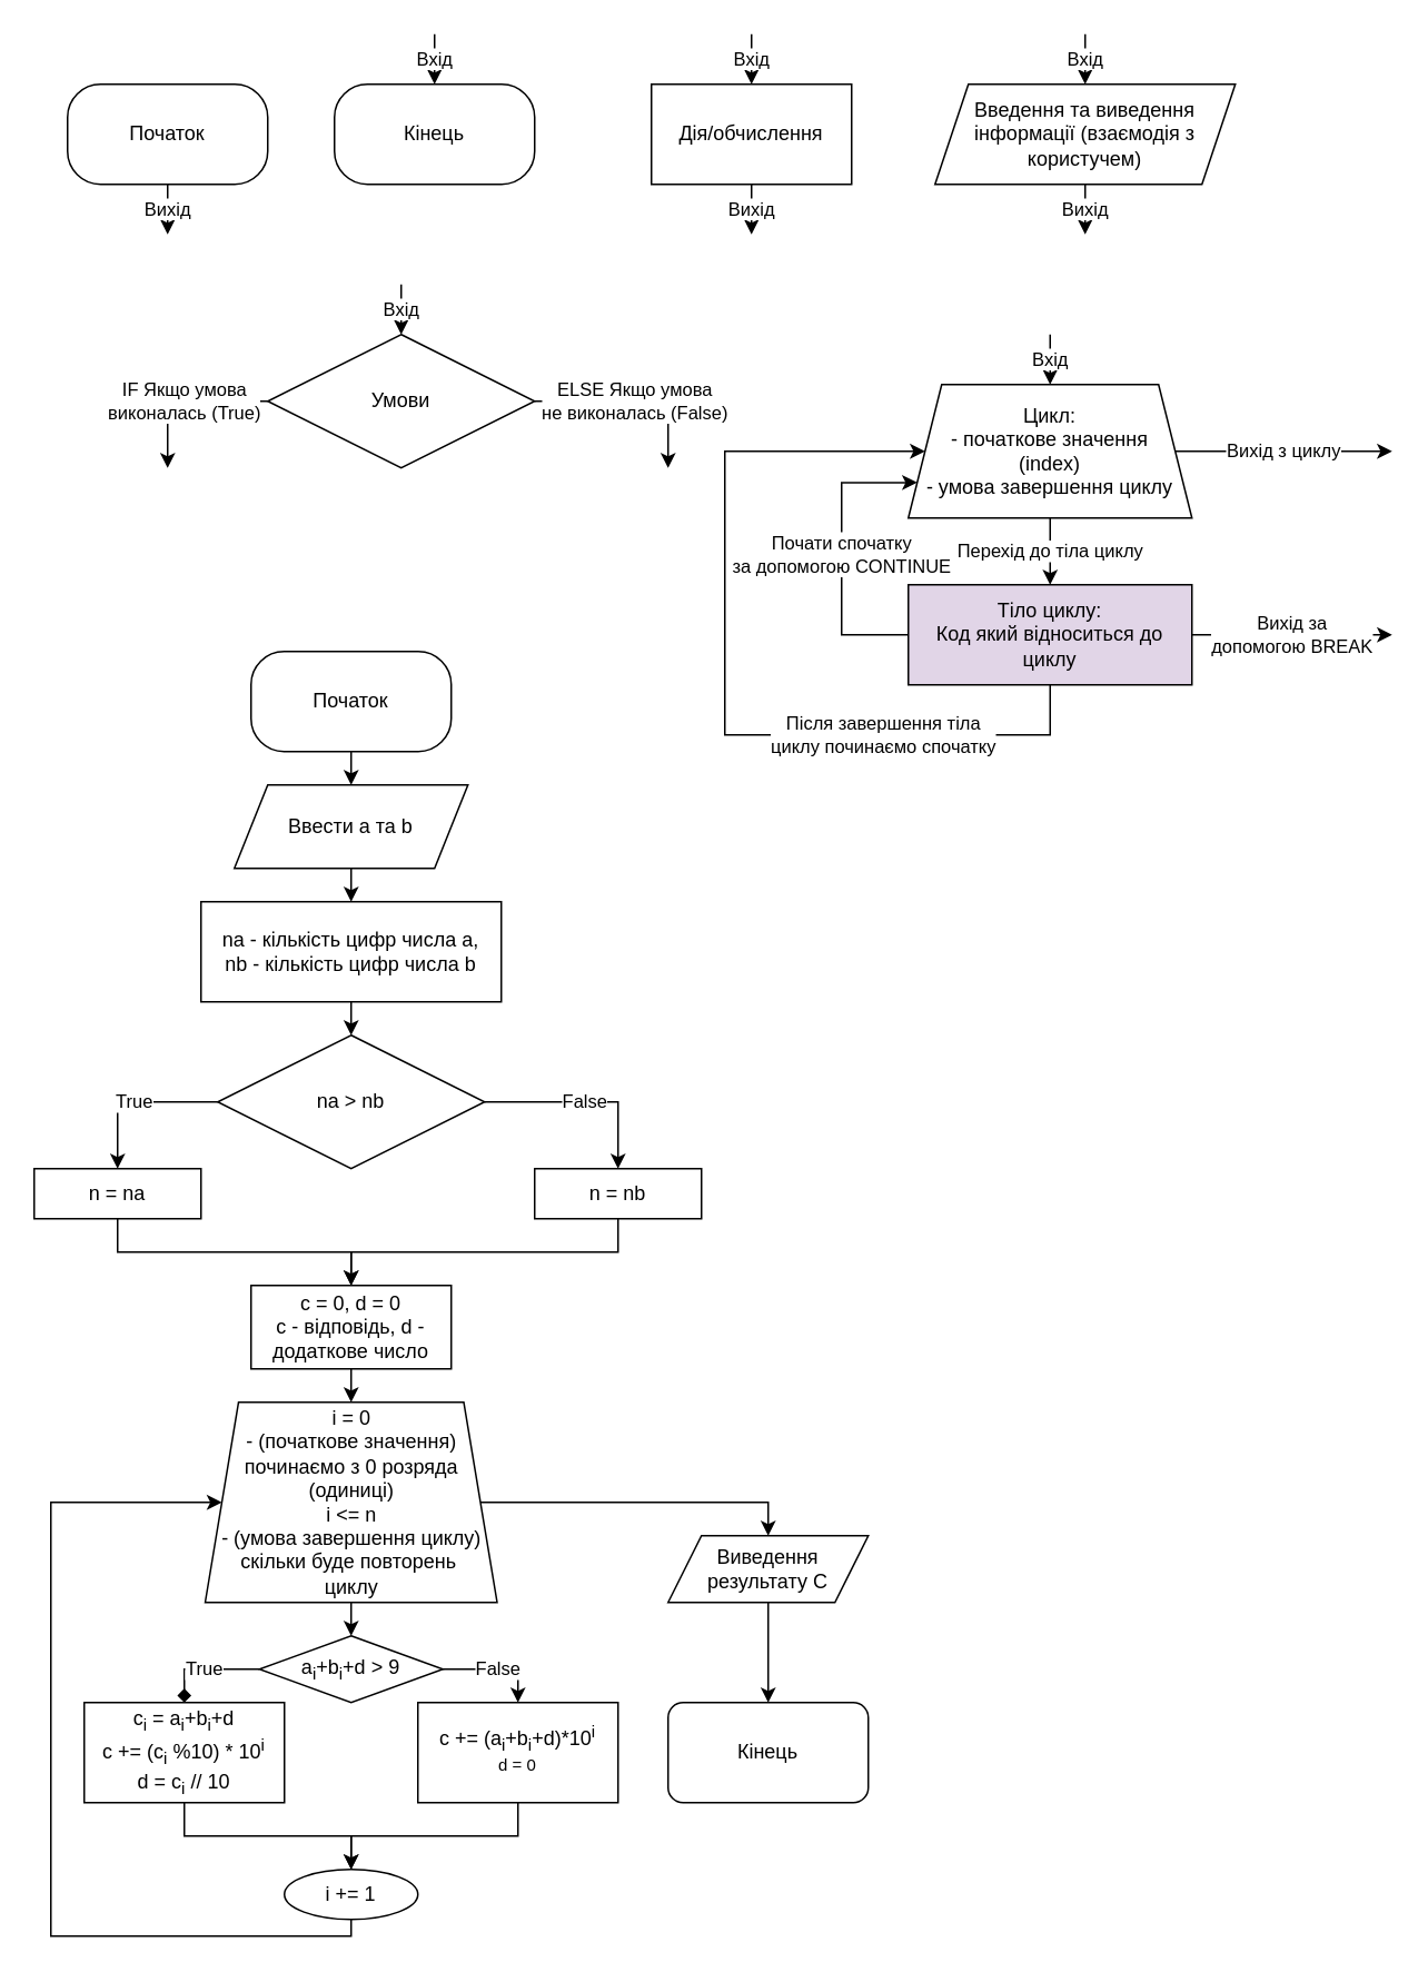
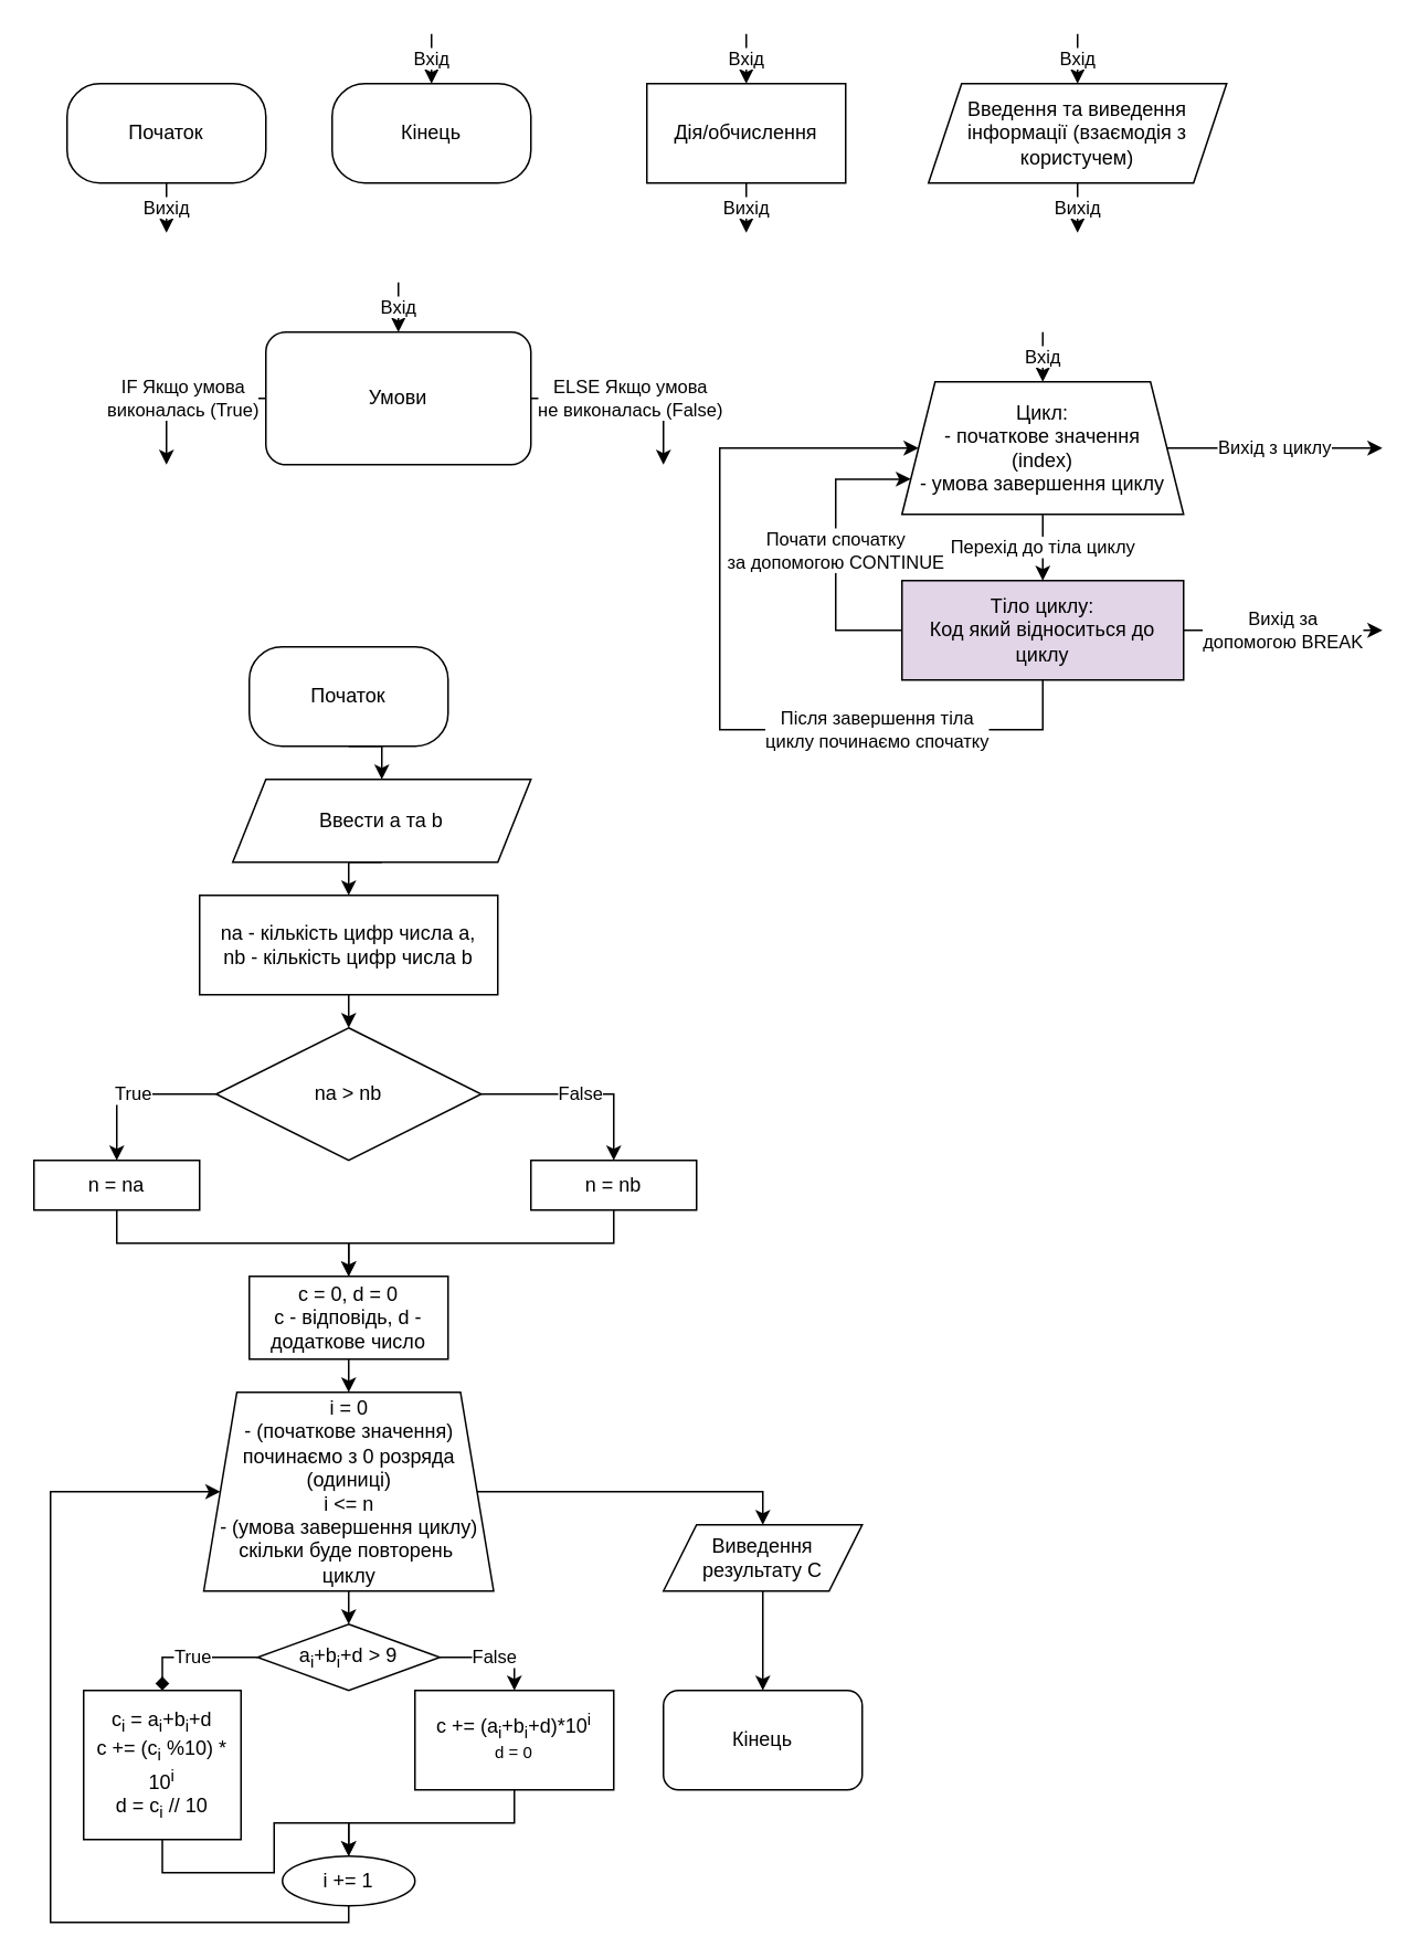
- <mxCell id="15" value="Умови" style="rhombus;whiteSpace=wrap;html=1;" vertex="1" parent="1"><mxGeometry x="160" y="200" width="160" height="80" as="geometry" /></mxCell>
+ <mxCell id="15" value="Умови" style="whiteSpace=wrap;html=1;rounded=1;" vertex="1" parent="1"><mxGeometry x="160" y="200" width="160" height="80" as="geometry" /></mxCell>
- <mxCell id="27" value="Ввести a та b" style="shape=parallelogram;perimeter=parallelogramPerimeter;whiteSpace=wrap;html=1;fixedSize=1;" vertex="1" parent="1"><mxGeometry x="140" y="470" width="140" height="50" as="geometry" /></mxCell>
+ <mxCell id="27" value="Ввести a та b" style="shape=parallelogram;perimeter=parallelogramPerimeter;whiteSpace=wrap;html=1;fixedSize=1;" vertex="1" parent="1"><mxGeometry x="140" y="470" width="180" height="50" as="geometry" /></mxCell>
- <mxCell id="47" value="c&lt;sub&gt;i&lt;/sub&gt; = a&lt;sub&gt;i&lt;/sub&gt;+b&lt;sub&gt;i&lt;/sub&gt;+d&lt;br&gt;c += (c&lt;sub&gt;i&lt;/sub&gt;&amp;nbsp;%10) * 10&lt;sup&gt;i&lt;/sup&gt;&lt;br&gt;d = c&lt;sub&gt;i&lt;/sub&gt; // 10" style="rounded=0;whiteSpace=wrap;html=1;" vertex="1" parent="1"><mxGeometry x="50" y="1020" width="120" height="60" as="geometry" /></mxCell>
+ <mxCell id="47" value="c&lt;sub&gt;i&lt;/sub&gt; = a&lt;sub&gt;i&lt;/sub&gt;+b&lt;sub&gt;i&lt;/sub&gt;+d&lt;br&gt;c += (c&lt;sub&gt;i&lt;/sub&gt;&amp;nbsp;%10) * 10&lt;sup&gt;i&lt;/sup&gt;&lt;br&gt;d = c&lt;sub&gt;i&lt;/sub&gt; // 10" style="rounded=0;whiteSpace=wrap;html=1;" vertex="1" parent="1"><mxGeometry x="50" y="1020" width="95" height="90" as="geometry" /></mxCell>
